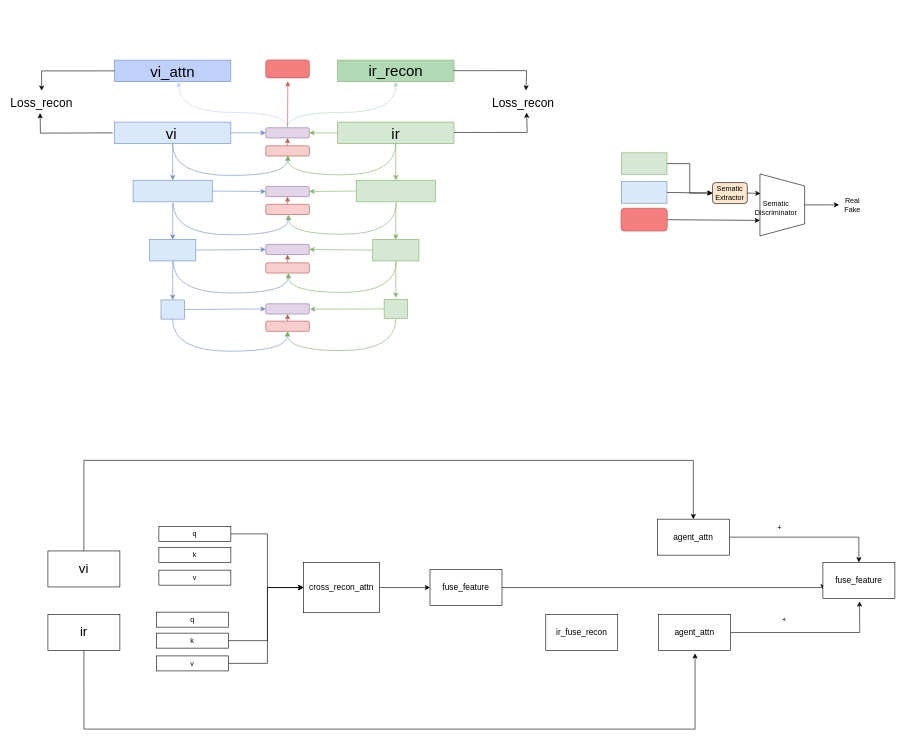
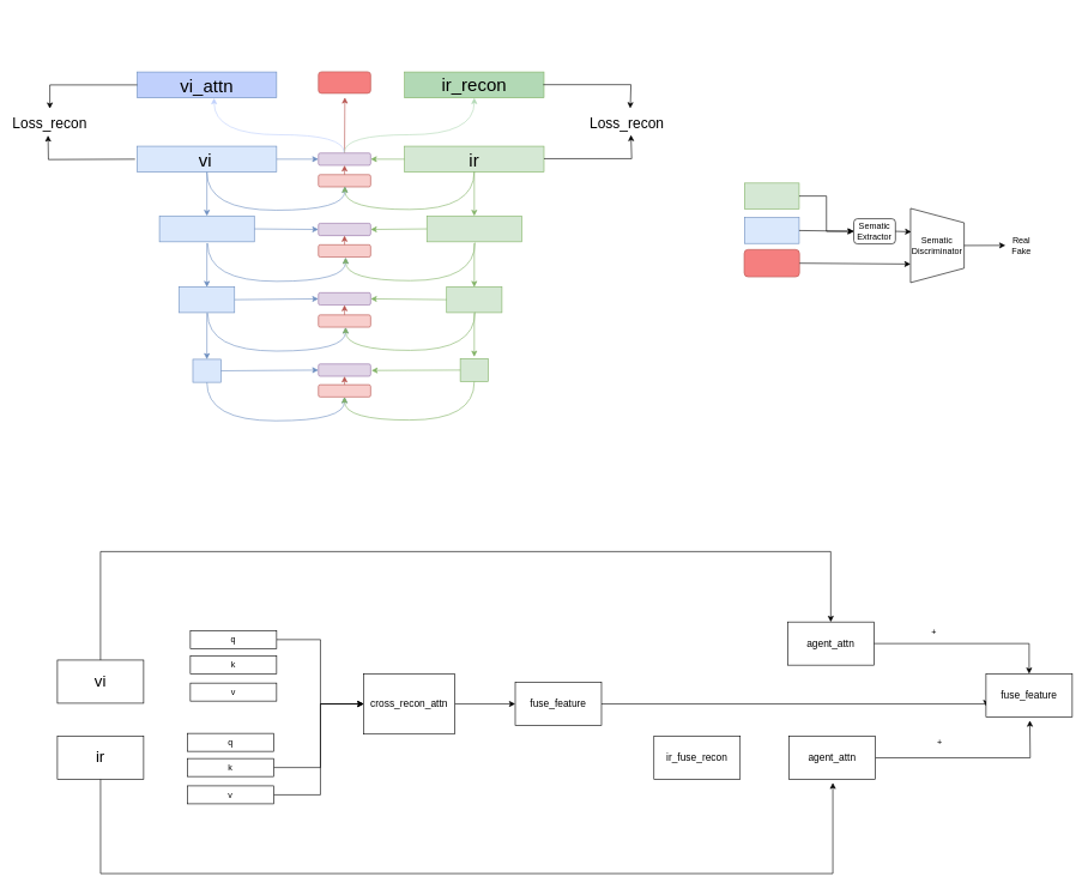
- <mxCell id="66" value="Sematic&lt;br&gt;Extractor" style="rounded=1;whiteSpace=wrap;html=1;fillColor=#ffe6cc;" vertex="1" parent="1"><mxGeometry x="1187" y="303.88" width="58" height="35" as="geometry" /></mxCell>
+ <mxCell id="66" value="Sematic&lt;br&gt;Extractor" style="rounded=1;whiteSpace=wrap;html=1;" vertex="1" parent="1"><mxGeometry x="1187" y="303.88" width="58" height="35" as="geometry" /></mxCell>
- <mxCell id="65" value="Sematic&lt;br&gt;Discriminator" style="text;html=1;align=center;verticalAlign=middle;whiteSpace=wrap;rounded=0;" vertex="1" parent="1"><mxGeometry x="1267.26" y="332.38" width="52" height="27.5" as="geometry" /></mxCell>
+ <mxCell id="65" value="Sematic&lt;br&gt;Discriminator" style="text;html=1;align=center;verticalAlign=middle;whiteSpace=wrap;rounded=0;" vertex="1" parent="1"><mxGeometry x="1277.26" y="327.38" width="52" height="27.5" as="geometry" /></mxCell>
